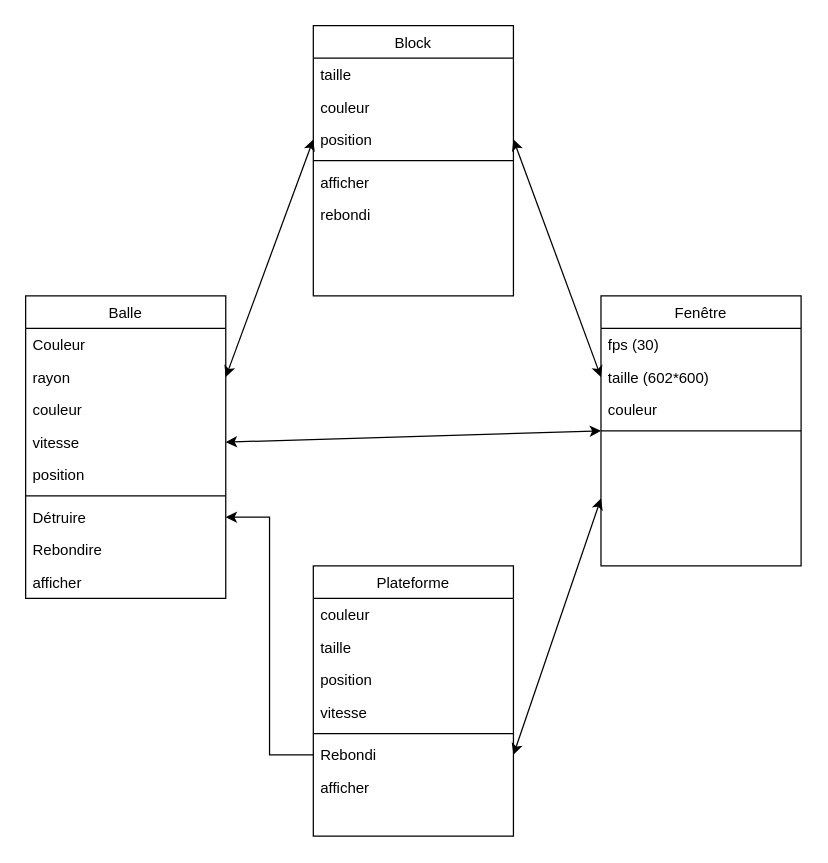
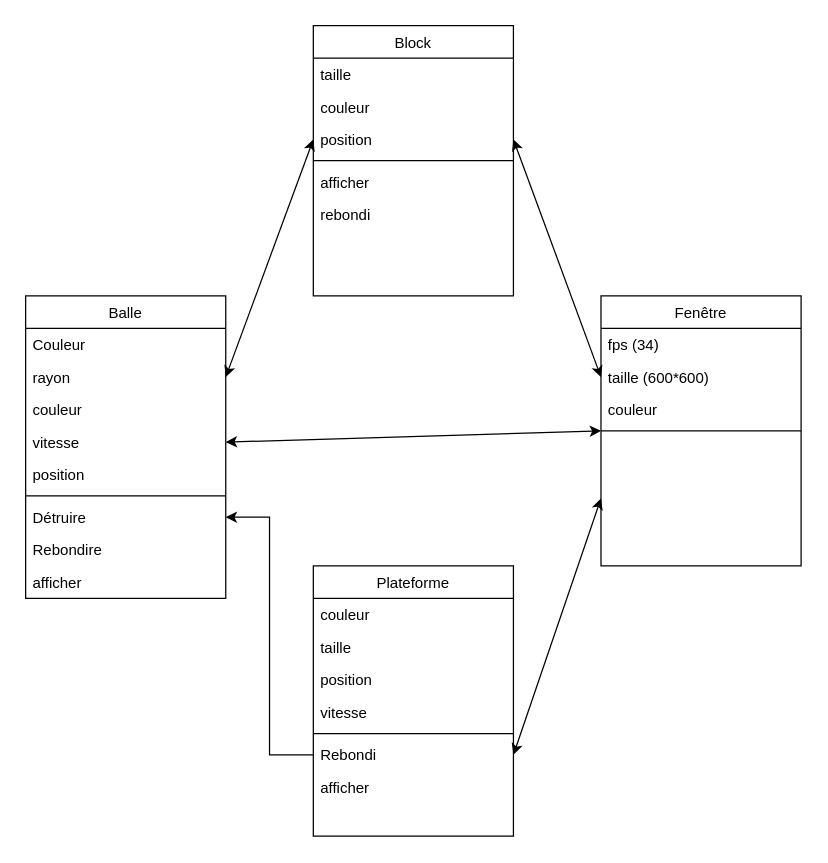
- <mxCell id="3" value="fps (30)" style="text;align=left;verticalAlign=top;spacingLeft=4;spacingRight=4;overflow=hidden;rotatable=0;points=[[0,0.5],[1,0.5]];portConstraint=eastwest;" parent="2" vertex="1"><mxGeometry y="26" width="160" height="26" as="geometry" /></mxCell>
+ <mxCell id="3" value="fps (34)" style="text;align=left;verticalAlign=top;spacingLeft=4;spacingRight=4;overflow=hidden;rotatable=0;points=[[0,0.5],[1,0.5]];portConstraint=eastwest;" parent="2" vertex="1"><mxGeometry y="26" width="160" height="26" as="geometry" /></mxCell>
- <mxCell id="4" value="taille (602*600)" style="text;align=left;verticalAlign=top;spacingLeft=4;spacingRight=4;overflow=hidden;rotatable=0;points=[[0,0.5],[1,0.5]];portConstraint=eastwest;rounded=0;shadow=0;html=0;" parent="2" vertex="1"><mxGeometry y="52" width="160" height="26" as="geometry" /></mxCell>
+ <mxCell id="4" value="taille (600*600)" style="text;align=left;verticalAlign=top;spacingLeft=4;spacingRight=4;overflow=hidden;rotatable=0;points=[[0,0.5],[1,0.5]];portConstraint=eastwest;rounded=0;shadow=0;html=0;" parent="2" vertex="1"><mxGeometry y="52" width="160" height="26" as="geometry" /></mxCell>
